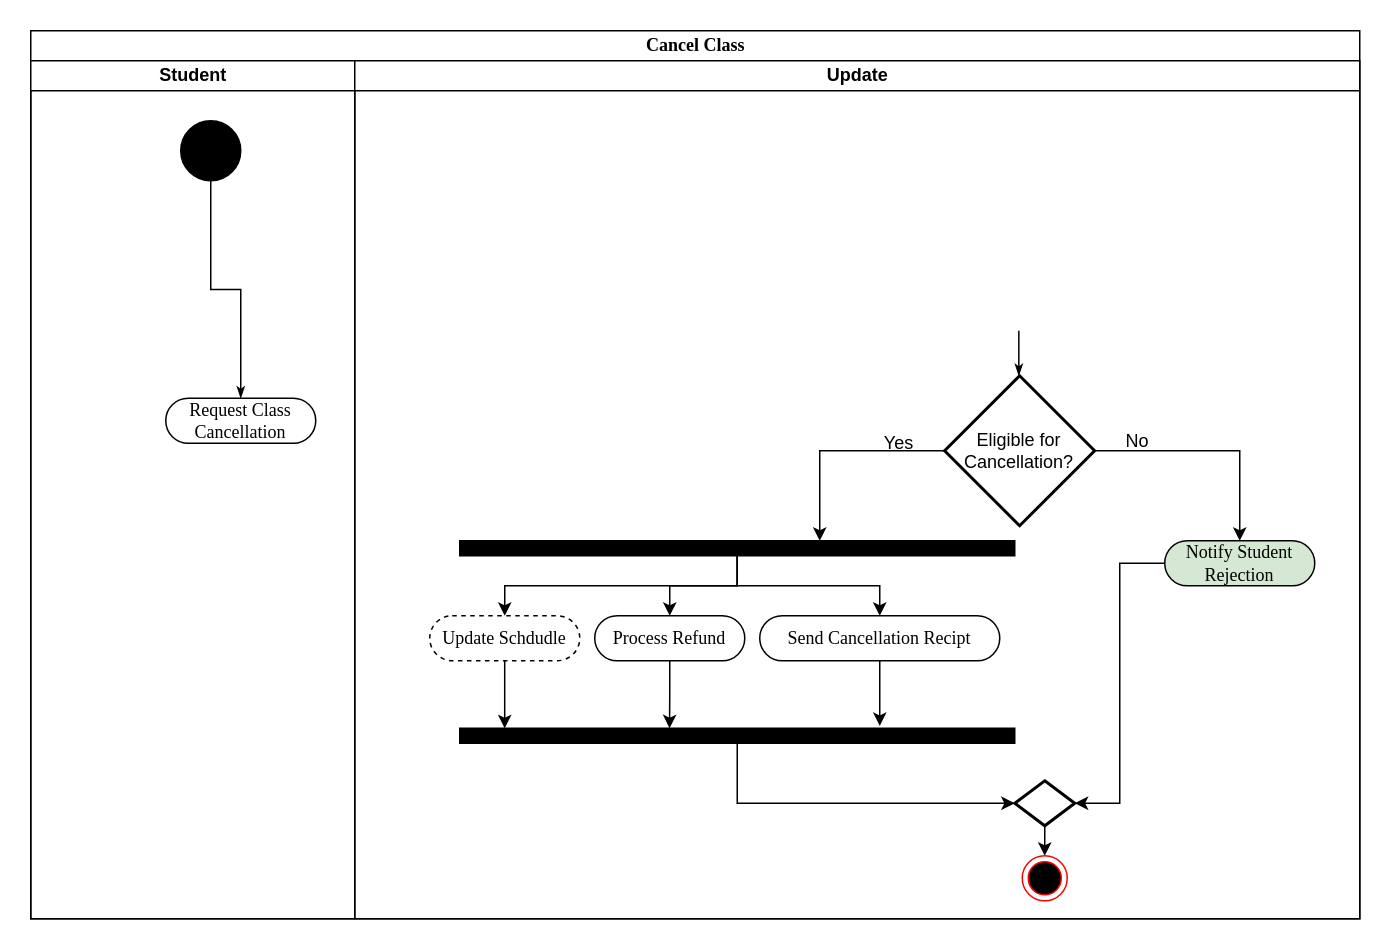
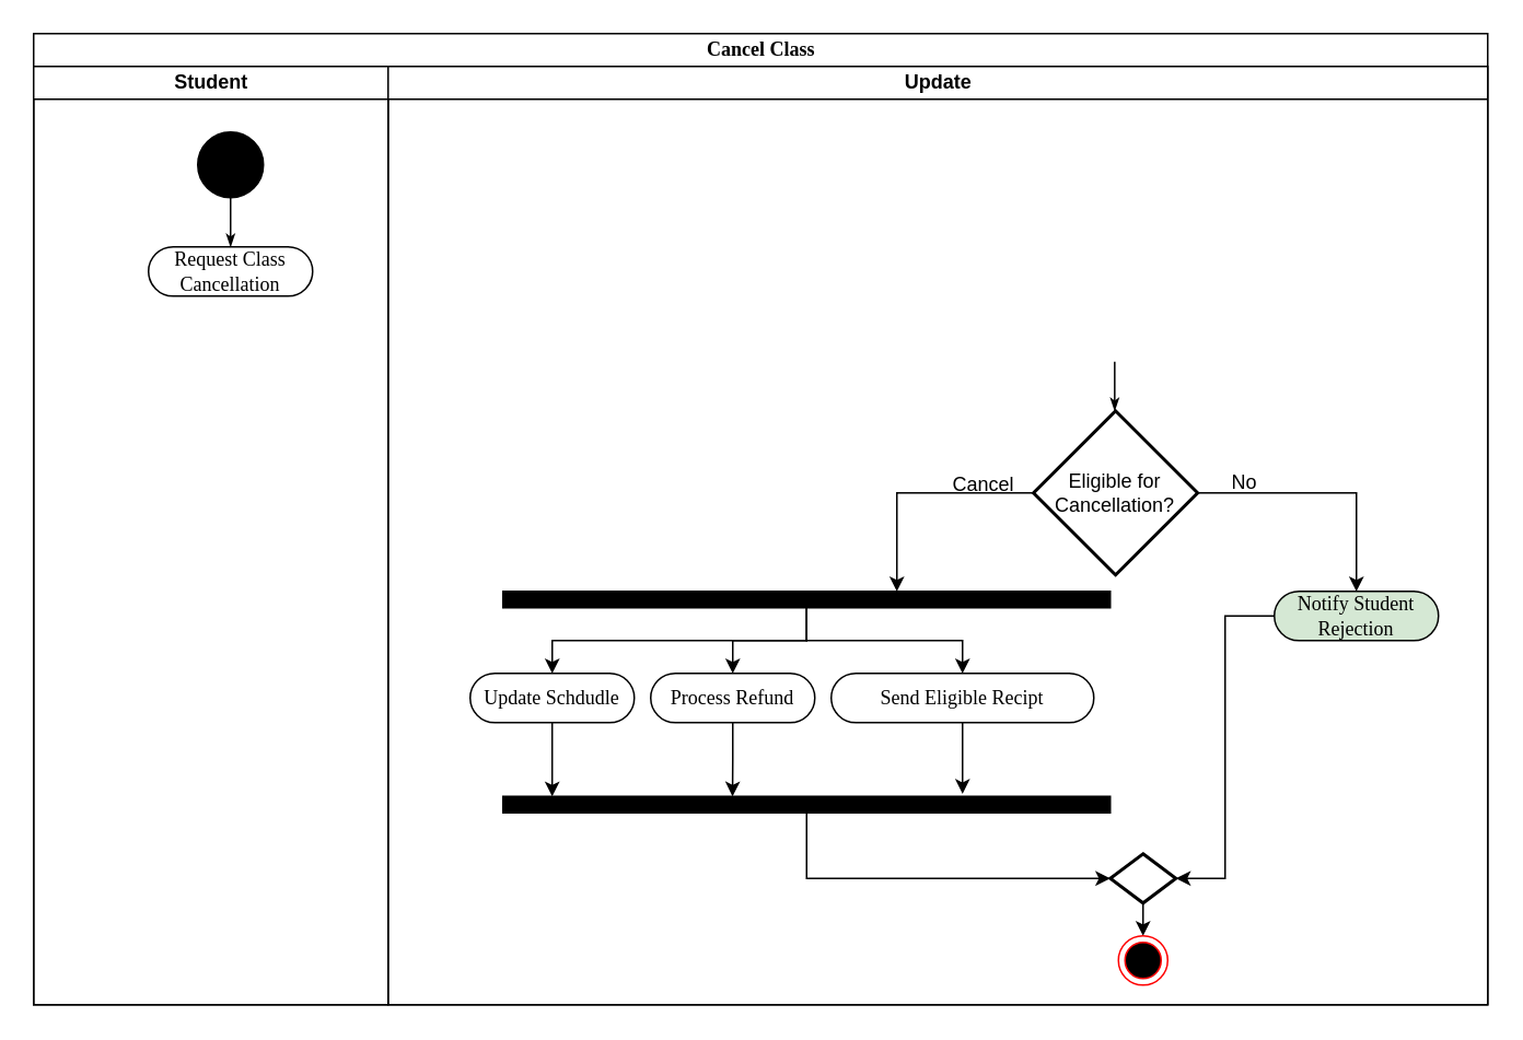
- <mxCell id="5" value="Request Class Cancellation" style="rounded=1;whiteSpace=wrap;html=1;shadow=0;comic=0;labelBackgroundColor=none;strokeWidth=1;fontFamily=Verdana;fontSize=12;align=center;arcSize=50;" parent="3" vertex="1"><mxGeometry x="90" y="225" width="100" height="30" as="geometry" /></mxCell>
+ <mxCell id="5" value="Request Class Cancellation" style="rounded=1;whiteSpace=wrap;html=1;shadow=0;comic=0;labelBackgroundColor=none;strokeWidth=1;fontFamily=Verdana;fontSize=12;align=center;arcSize=50;" parent="3" vertex="1"><mxGeometry x="70" y="110" width="100" height="30" as="geometry" /></mxCell>
- <mxCell id="11" value="Yes" style="text;html=1;align=center;verticalAlign=middle;whiteSpace=wrap;rounded=0;" vertex="1" parent="7"><mxGeometry x="333.25" y="240" width="60" height="30" as="geometry" /></mxCell>
+ <mxCell id="11" value="Cancel" style="text;html=1;align=center;verticalAlign=middle;whiteSpace=wrap;rounded=0;" vertex="1" parent="7"><mxGeometry x="333.25" y="240" width="60" height="30" as="geometry" /></mxCell>
- <mxCell id="19" value="Update Schdudle" style="rounded=1;whiteSpace=wrap;html=1;shadow=0;comic=0;labelBackgroundColor=none;strokeWidth=1;fontFamily=Verdana;fontSize=12;align=center;arcSize=50;dashed=1;" parent="7" vertex="1"><mxGeometry x="50" y="370" width="100" height="30" as="geometry" /></mxCell>
+ <mxCell id="19" value="Update Schdudle" style="rounded=1;whiteSpace=wrap;html=1;shadow=0;comic=0;labelBackgroundColor=none;strokeWidth=1;fontFamily=Verdana;fontSize=12;align=center;arcSize=50;" parent="7" vertex="1"><mxGeometry x="50" y="370" width="100" height="30" as="geometry" /></mxCell>
- <mxCell id="22" value="Send Cancellation Recipt" style="rounded=1;whiteSpace=wrap;html=1;shadow=0;comic=0;labelBackgroundColor=none;strokeWidth=1;fontFamily=Verdana;fontSize=12;align=center;arcSize=50;" vertex="1" parent="7"><mxGeometry x="270" y="370" width="160" height="30" as="geometry" /></mxCell>
+ <mxCell id="22" value="Send Eligible Recipt" style="rounded=1;whiteSpace=wrap;html=1;shadow=0;comic=0;labelBackgroundColor=none;strokeWidth=1;fontFamily=Verdana;fontSize=12;align=center;arcSize=50;" vertex="1" parent="7"><mxGeometry x="270" y="370" width="160" height="30" as="geometry" /></mxCell>
